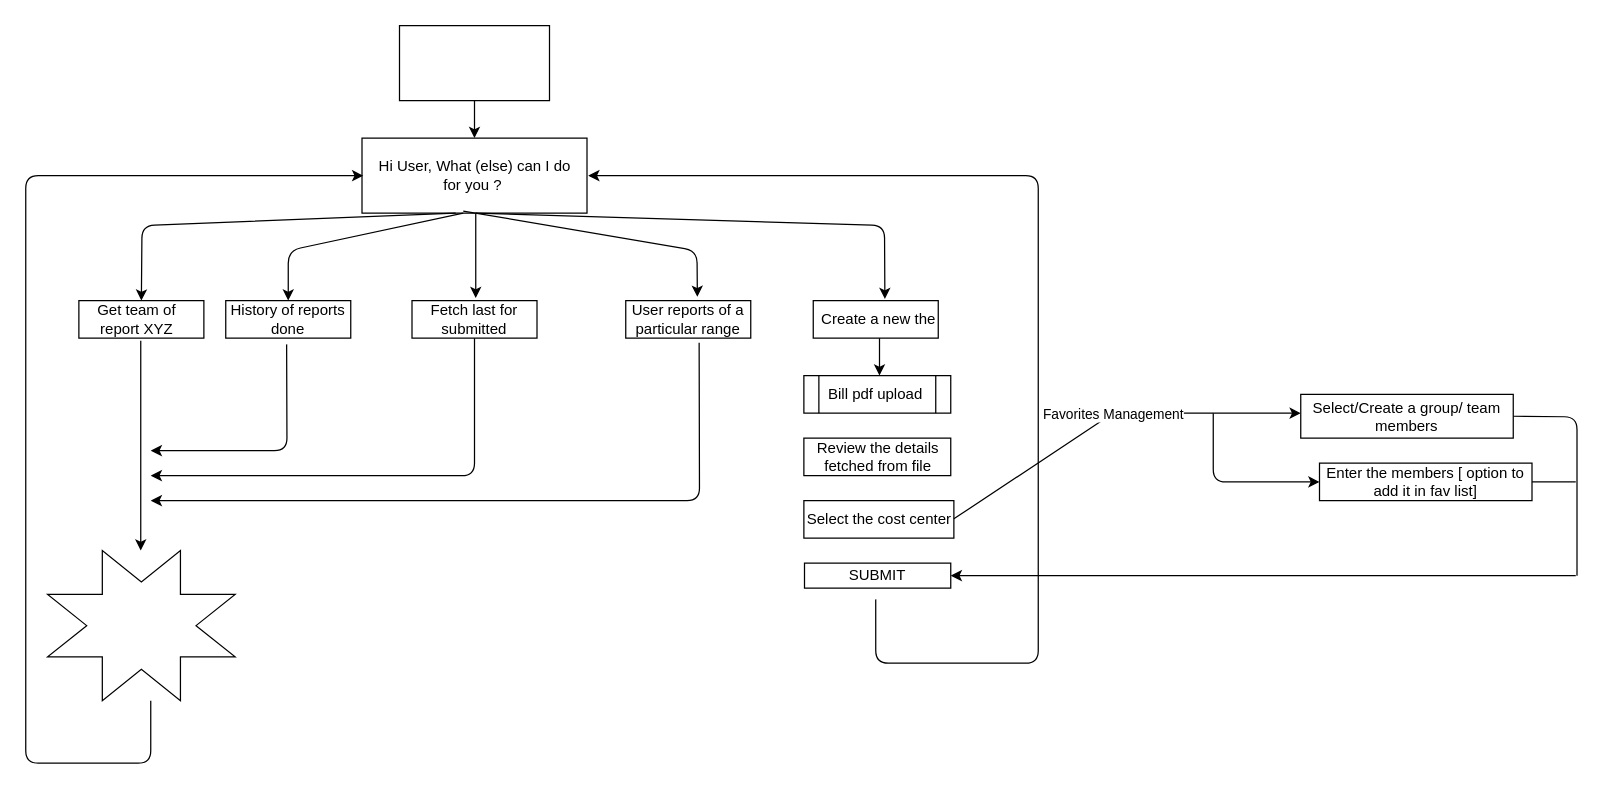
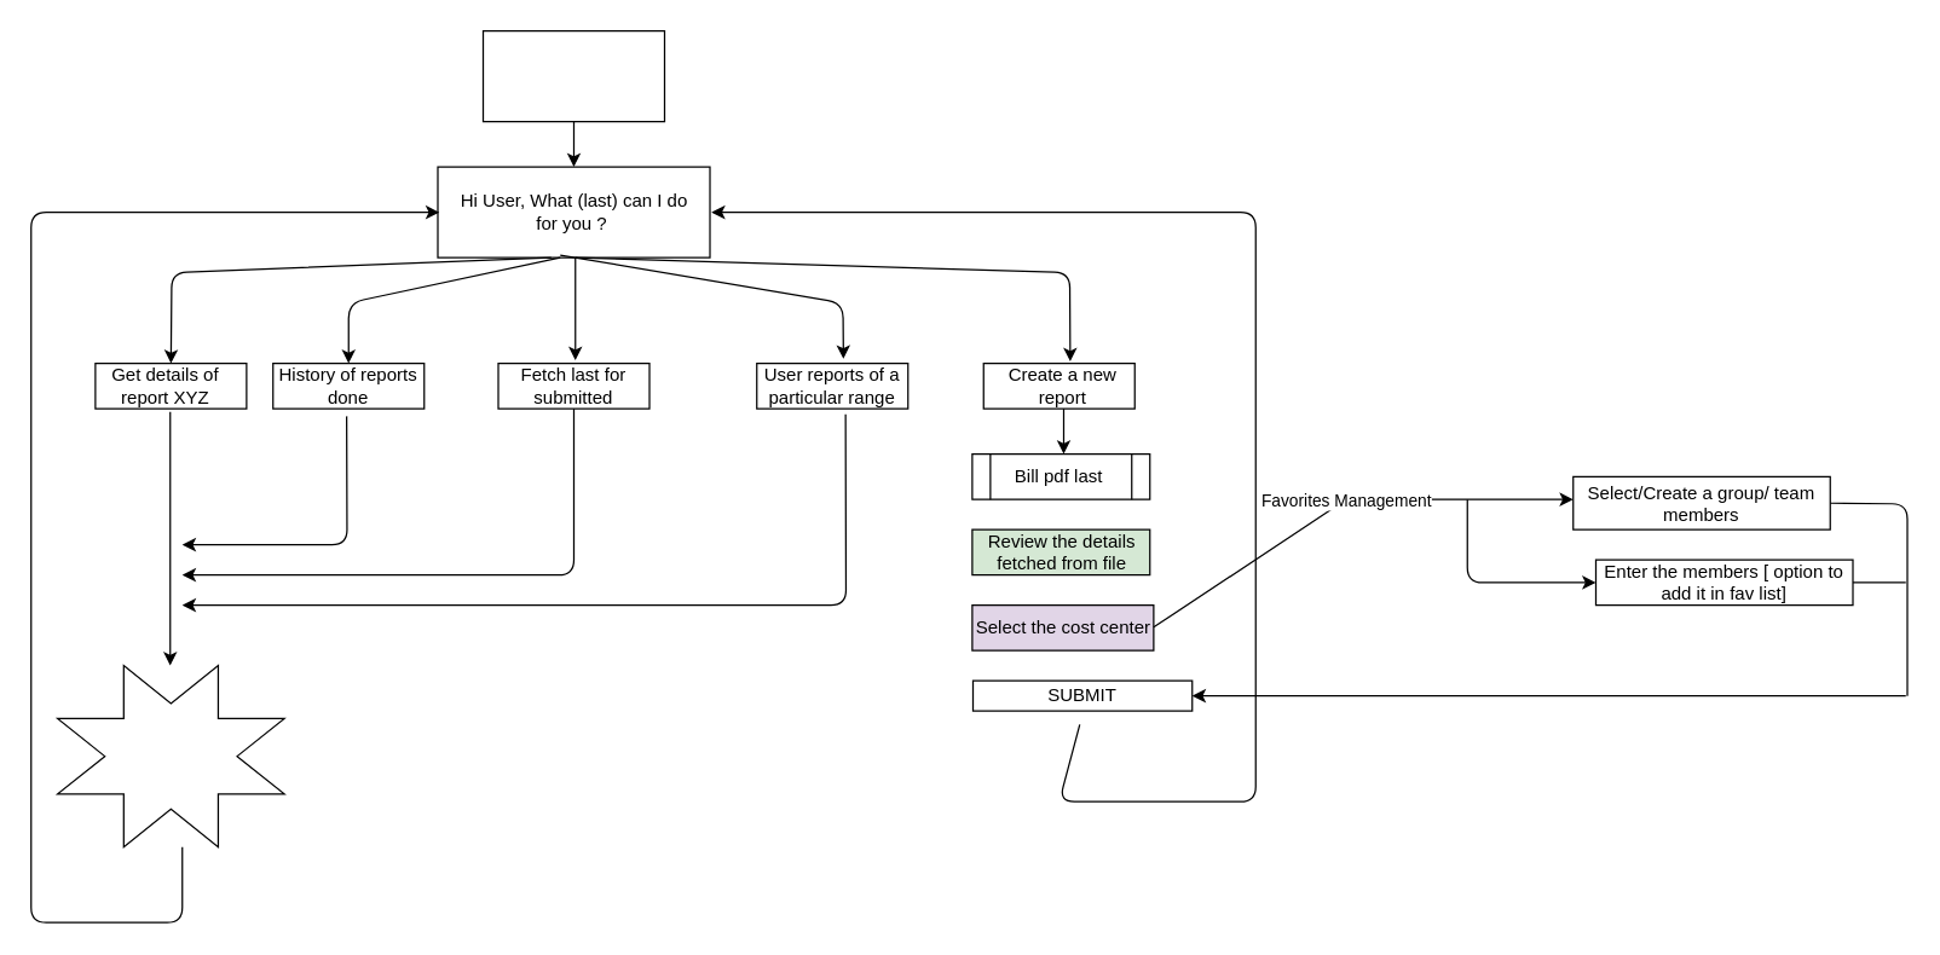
- <mxCell id="5" value="Hi User, What (else) can I do for you ?&amp;nbsp;" style="text;html=1;strokeColor=none;fillColor=none;align=center;verticalAlign=middle;whiteSpace=wrap;rounded=0;" vertex="1" parent="1"><mxGeometry x="298.5" y="130" width="161" height="20" as="geometry" /></mxCell>
+ <mxCell id="5" value="Hi User, What (last) can I do for you ?&amp;nbsp;" style="text;html=1;strokeColor=none;fillColor=none;align=center;verticalAlign=middle;whiteSpace=wrap;rounded=0;" vertex="1" parent="1"><mxGeometry x="298.5" y="130" width="161" height="20" as="geometry" /></mxCell>
- <mxCell id="16" value="Get team of report XYZ" style="text;html=1;strokeColor=none;fillColor=none;align=center;verticalAlign=middle;whiteSpace=wrap;rounded=0;" vertex="1" parent="1"><mxGeometry x="70" y="245" width="77.5" height="20" as="geometry" /></mxCell>
+ <mxCell id="16" value="Get details of report XYZ" style="text;html=1;strokeColor=none;fillColor=none;align=center;verticalAlign=middle;whiteSpace=wrap;rounded=0;" vertex="1" parent="1"><mxGeometry x="70" y="245" width="77.5" height="20" as="geometry" /></mxCell>
- <mxCell id="20" value="Create a new the" style="text;html=1;strokeColor=none;fillColor=none;align=center;verticalAlign=middle;whiteSpace=wrap;rounded=0;" vertex="1" parent="1"><mxGeometry x="650" y="245" width="105" height="20" as="geometry" /></mxCell>
+ <mxCell id="20" value="Create a new report" style="text;html=1;strokeColor=none;fillColor=none;align=center;verticalAlign=middle;whiteSpace=wrap;rounded=0;" vertex="1" parent="1"><mxGeometry x="650" y="245" width="105" height="20" as="geometry" /></mxCell>
- <mxCell id="28" value="Bill pdf upload" style="text;html=1;strokeColor=none;fillColor=none;align=center;verticalAlign=middle;whiteSpace=wrap;rounded=0;" vertex="1" parent="1"><mxGeometry x="660" y="305" width="80" height="20" as="geometry" /></mxCell>
+ <mxCell id="28" value="Bill pdf last" style="text;html=1;strokeColor=none;fillColor=none;align=center;verticalAlign=middle;whiteSpace=wrap;rounded=0;" vertex="1" parent="1"><mxGeometry x="660" y="305" width="80" height="20" as="geometry" /></mxCell>
- <mxCell id="30" value="Review the details fetched from file" style="rounded=0;whiteSpace=wrap;html=1;" vertex="1" parent="1"><mxGeometry x="642.5" y="350" width="117.5" height="30" as="geometry" /></mxCell>
+ <mxCell id="30" value="Review the details fetched from file" style="rounded=0;whiteSpace=wrap;html=1;fillColor=#d5e8d4;" vertex="1" parent="1"><mxGeometry x="642.5" y="350" width="117.5" height="30" as="geometry" /></mxCell>
- <mxCell id="31" value="Select the cost center" style="rounded=0;whiteSpace=wrap;html=1;" vertex="1" parent="1"><mxGeometry x="642.5" y="400" width="120" height="30" as="geometry" /></mxCell>
+ <mxCell id="31" value="Select the cost center" style="rounded=0;whiteSpace=wrap;html=1;fillColor=#e1d5e7;" vertex="1" parent="1"><mxGeometry x="642.5" y="400" width="120" height="30" as="geometry" /></mxCell>
- <mxCell id="32" value="SUBMIT" style="rounded=0;whiteSpace=wrap;html=1;" vertex="1" parent="1"><mxGeometry x="643" y="450" width="117" height="20" as="geometry" /></mxCell>
+ <mxCell id="32" value="SUBMIT" style="rounded=0;whiteSpace=wrap;html=1;" vertex="1" parent="1"><mxGeometry x="643" y="450" width="145" height="20" as="geometry" /></mxCell>
